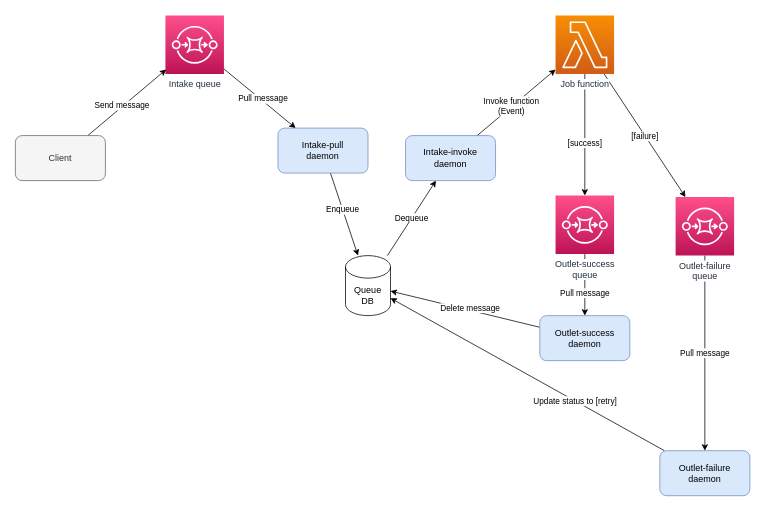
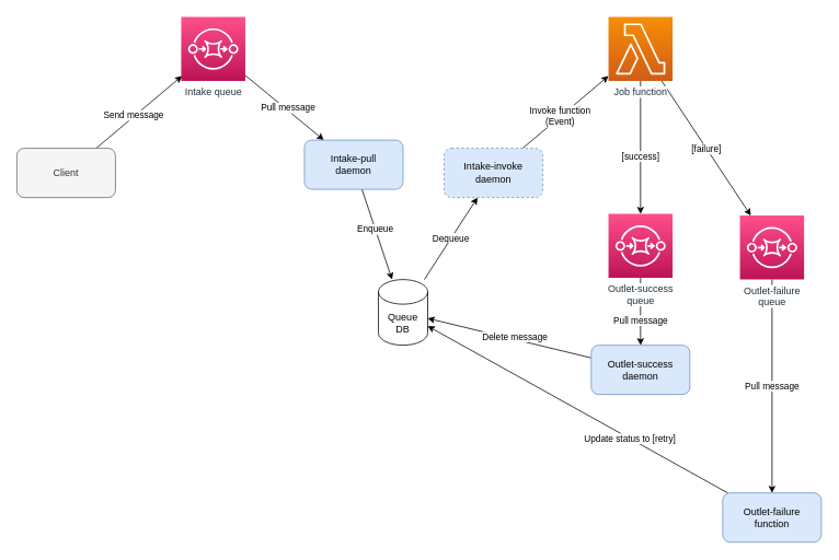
- <mxCell id="15" value="Intake-invoke&lt;br&gt;daemon" style="rounded=1;whiteSpace=wrap;html=1;fillColor=#dae8fc;strokeColor=#6c8ebf;" parent="1" vertex="1"><mxGeometry x="540" y="180" width="120" height="60" as="geometry" /></mxCell>
+ <mxCell id="15" value="Intake-invoke&lt;br&gt;daemon" style="rounded=1;whiteSpace=wrap;html=1;fillColor=#dae8fc;strokeColor=#6c8ebf;dashed=1;" parent="1" vertex="1"><mxGeometry x="540" y="180" width="120" height="60" as="geometry" /></mxCell>
- <mxCell id="30" value="Outlet-failure&lt;br&gt;daemon" style="rounded=1;whiteSpace=wrap;html=1;fillColor=#dae8fc;strokeColor=#6c8ebf;" parent="1" vertex="1"><mxGeometry x="879" y="600" width="120" height="60" as="geometry" /></mxCell>
+ <mxCell id="30" value="Outlet-failure&lt;br&gt;function" style="rounded=1;whiteSpace=wrap;html=1;fillColor=#dae8fc;strokeColor=#6c8ebf;" parent="1" vertex="1"><mxGeometry x="879" y="600" width="120" height="60" as="geometry" /></mxCell>
